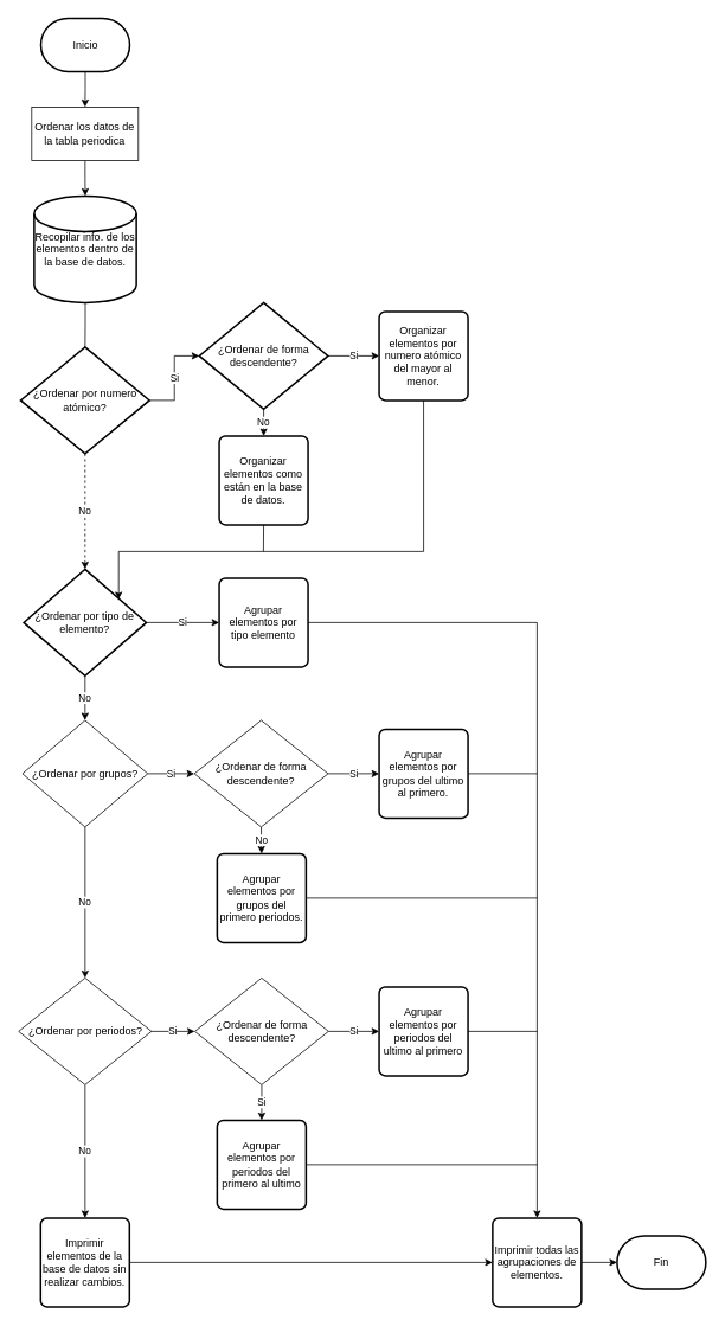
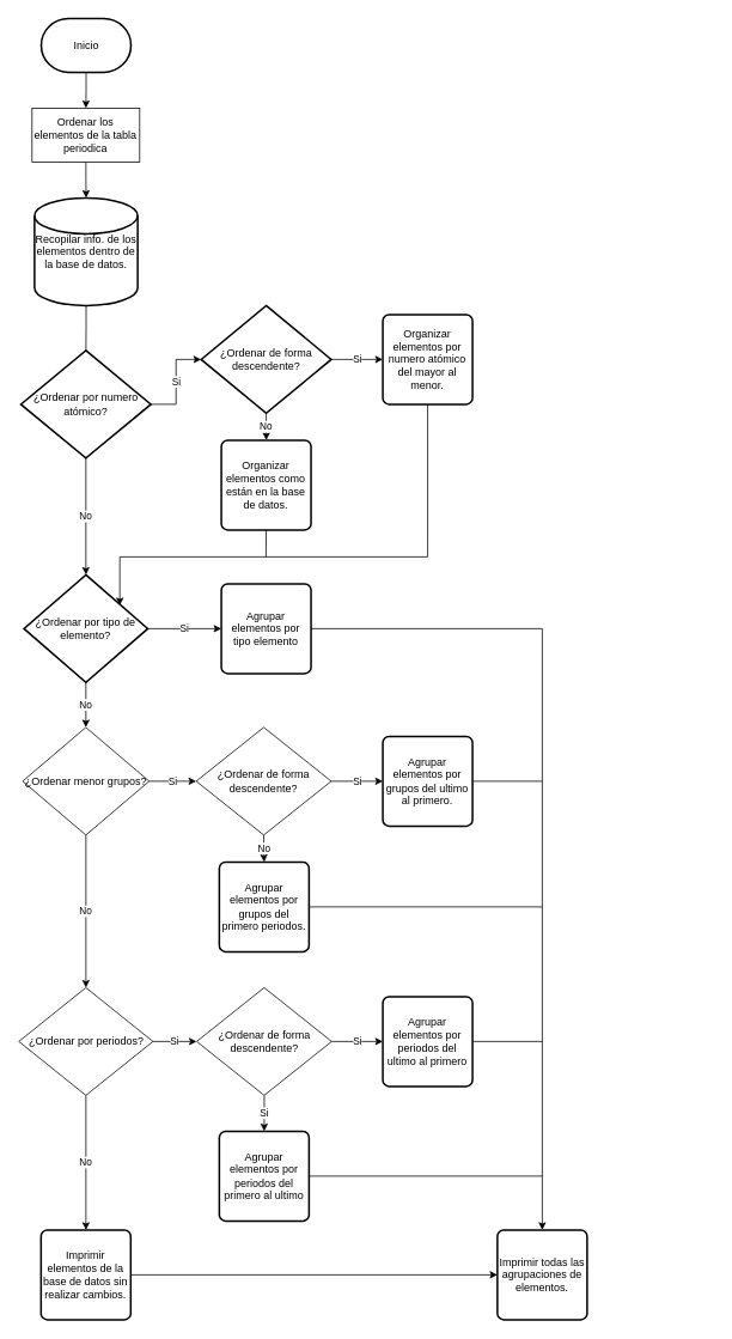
- <mxCell id="5" value="Ordenar los datos de la tabla periodica" style="rounded=0;whiteSpace=wrap;html=1;" parent="1" vertex="1"><mxGeometry x="35.25" y="120" width="120" height="60" as="geometry" /></mxCell>
+ <mxCell id="5" value="Ordenar los elementos de la tabla periodica" style="rounded=0;whiteSpace=wrap;html=1;" parent="1" vertex="1"><mxGeometry x="35.25" y="120" width="120" height="60" as="geometry" /></mxCell>
- <mxCell id="30" value="No" style="edgeStyle=orthogonalEdgeStyle;rounded=0;orthogonalLoop=1;jettySize=auto;html=1;dashed=1;" parent="1" source="31" target="9" edge="1"><mxGeometry relative="1" as="geometry" /></mxCell>
+ <mxCell id="30" value="No" style="edgeStyle=orthogonalEdgeStyle;rounded=0;orthogonalLoop=1;jettySize=auto;html=1;" parent="1" source="31" target="9" edge="1"><mxGeometry relative="1" as="geometry" /></mxCell>
- <mxCell id="12" value="¿Ordenar por grupos?" style="rhombus;whiteSpace=wrap;html=1;" parent="1" vertex="1"><mxGeometry x="24.75" y="810" width="141" height="120" as="geometry" /></mxCell>
+ <mxCell id="12" value="¿Ordenar menor grupos?" style="rhombus;whiteSpace=wrap;html=1;" parent="1" vertex="1"><mxGeometry x="24.75" y="810" width="141" height="120" as="geometry" /></mxCell>
- <mxCell id="40" value="" style="edgeStyle=orthogonalEdgeStyle;rounded=0;orthogonalLoop=1;jettySize=auto;html=1;" parent="1" source="41" target="42" edge="1"><mxGeometry relative="1" as="geometry" /></mxCell>
- <mxCell id="42" value="Fin" style="strokeWidth=2;html=1;shape=mxgraph.flowchart.terminator;whiteSpace=wrap;" parent="1" vertex="1"><mxGeometry x="694" y="1390" width="100" height="60" as="geometry" /></mxCell>
